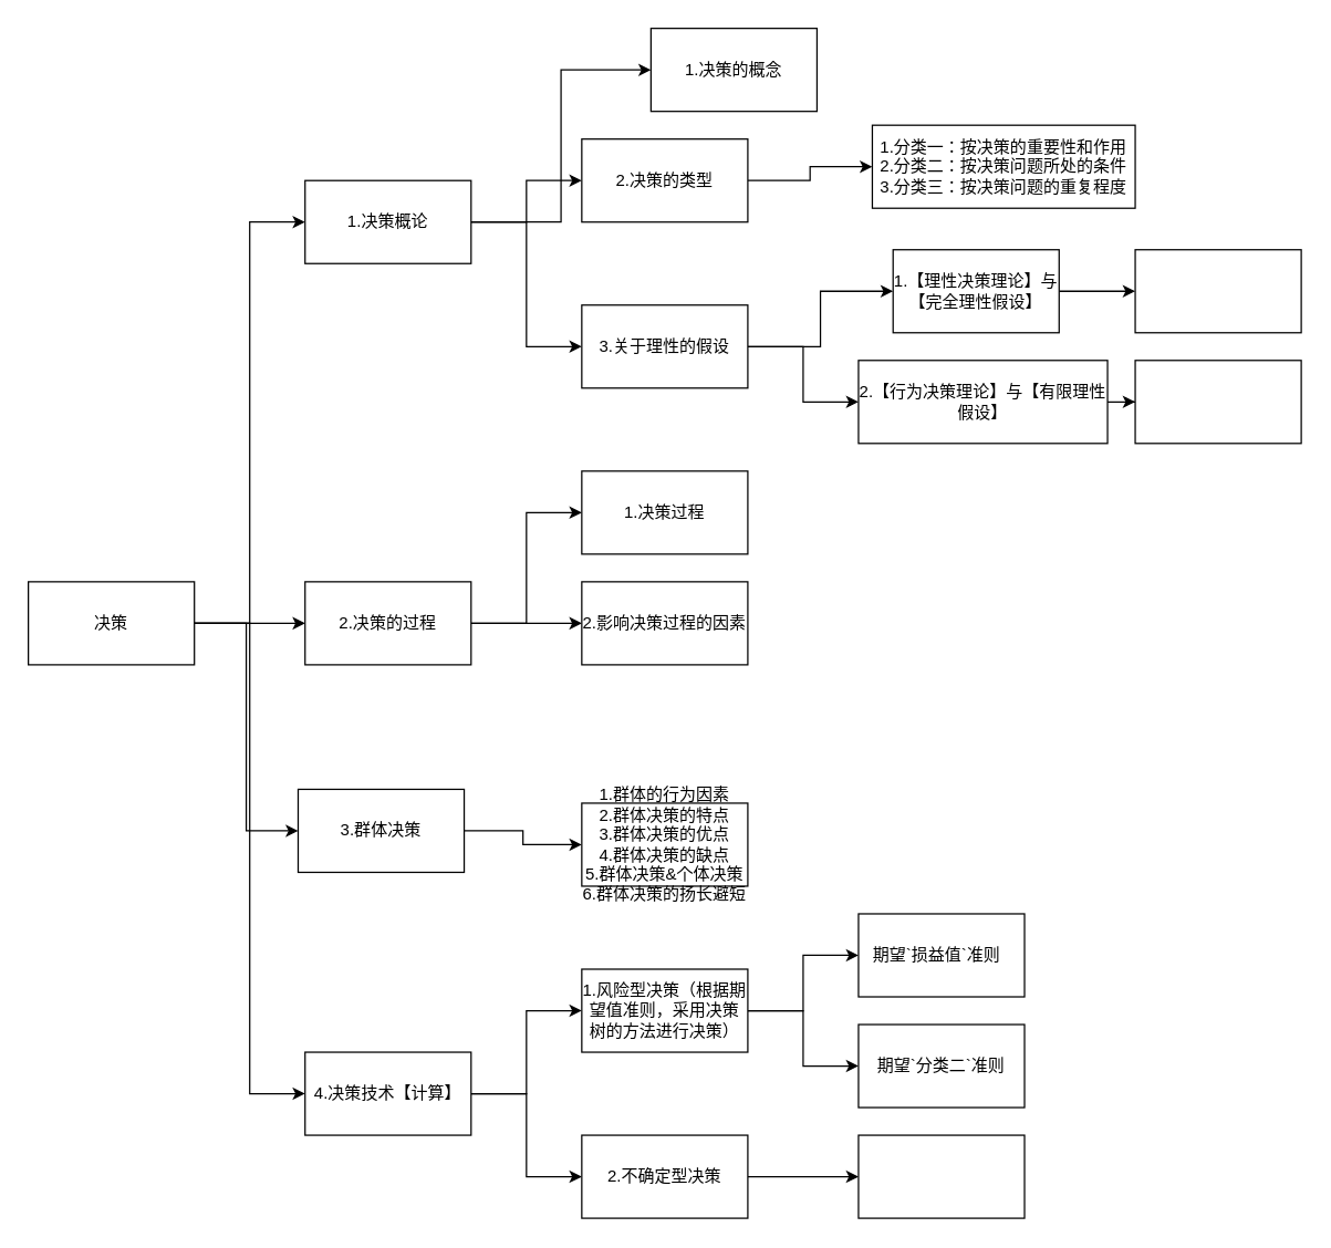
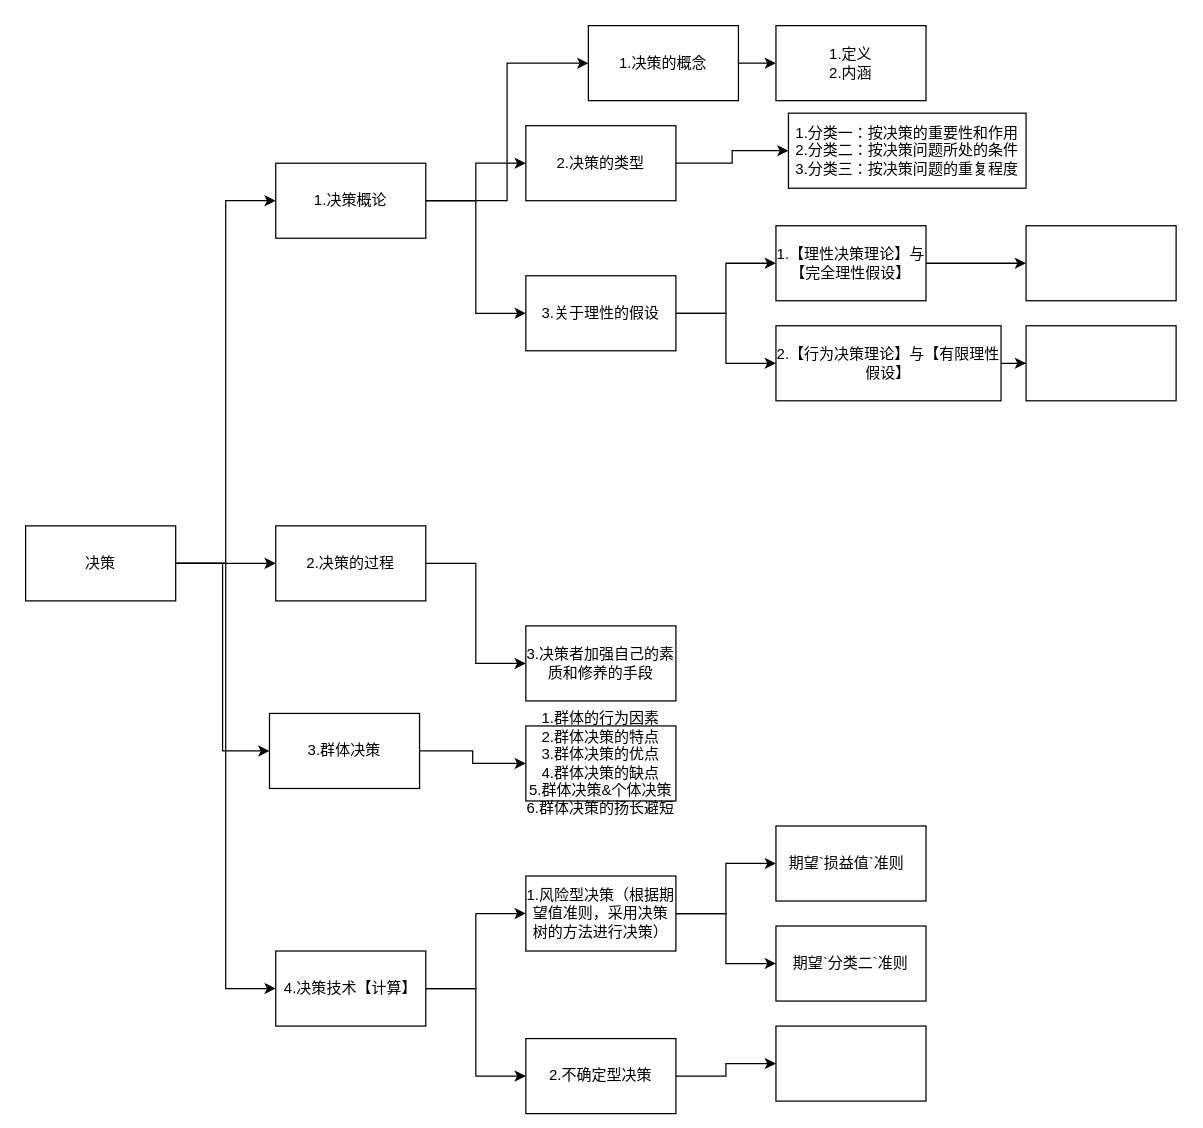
+ <mxCell id="20" value="" style="edgeStyle=orthogonalEdgeStyle;rounded=0;orthogonalLoop=1;jettySize=auto;html=1;" parent="1" source="21" target="45" edge="1"><mxGeometry relative="1" as="geometry" /></mxCell>
+ <mxCell id="45" value="&lt;div&gt;1.定义&lt;/div&gt;&lt;div&gt;2.内涵&lt;/div&gt;" style="rounded=0;whiteSpace=wrap;html=1;" parent="1" vertex="1"><mxGeometry x="620" y="20" width="120" height="60" as="geometry" /></mxCell>
- <mxCell id="28" value="1.【理性决策理论】与【完全理性假设】" style="rounded=0;whiteSpace=wrap;html=1;" parent="1" vertex="1"><mxGeometry x="645" y="180" width="120" height="60" as="geometry" /></mxCell>
+ <mxCell id="28" value="1.【理性决策理论】与【完全理性假设】" style="rounded=0;whiteSpace=wrap;html=1;" parent="1" vertex="1"><mxGeometry x="620" y="180" width="120" height="60" as="geometry" /></mxCell>
- <mxCell id="31" value="1.决策过程" style="rounded=0;whiteSpace=wrap;html=1;" parent="1" vertex="1"><mxGeometry x="420" y="340" width="120" height="60" as="geometry" /></mxCell>
- <mxCell id="11" value="" style="edgeStyle=orthogonalEdgeStyle;rounded=0;orthogonalLoop=1;jettySize=auto;html=1;entryX=0;entryY=0.5;entryDx=0;entryDy=0;" parent="1" source="14" target="31" edge="1"><mxGeometry relative="1" as="geometry" /></mxCell>
- <mxCell id="12" style="edgeStyle=orthogonalEdgeStyle;rounded=0;orthogonalLoop=1;jettySize=auto;html=1;entryX=0;entryY=0.5;entryDx=0;entryDy=0;" parent="1" source="14" target="32" edge="1"><mxGeometry relative="1" as="geometry" /></mxCell>
- <mxCell id="32" value="2.影响决策过程的因素" style="rounded=0;whiteSpace=wrap;html=1;" parent="1" vertex="1"><mxGeometry x="420" y="420" width="120" height="60" as="geometry" /></mxCell>
+ <mxCell id="13" style="edgeStyle=orthogonalEdgeStyle;rounded=0;orthogonalLoop=1;jettySize=auto;html=1;entryX=0;entryY=0.5;entryDx=0;entryDy=0;" parent="1" source="14" target="33" edge="1"><mxGeometry relative="1" as="geometry" /></mxCell>
+ <mxCell id="33" value="3.决策者加强自己的素质和修养的手段" style="rounded=0;whiteSpace=wrap;html=1;" parent="1" vertex="1"><mxGeometry x="420" y="500" width="120" height="60" as="geometry" /></mxCell>
- <mxCell id="39" value="2.不确定型决策" style="rounded=0;whiteSpace=wrap;html=1;" parent="1" vertex="1"><mxGeometry x="420" y="820" width="120" height="60" as="geometry" /></mxCell>
+ <mxCell id="39" value="2.不确定型决策" style="rounded=0;whiteSpace=wrap;html=1;" parent="1" vertex="1"><mxGeometry x="420" y="830" width="120" height="60" as="geometry" /></mxCell>
